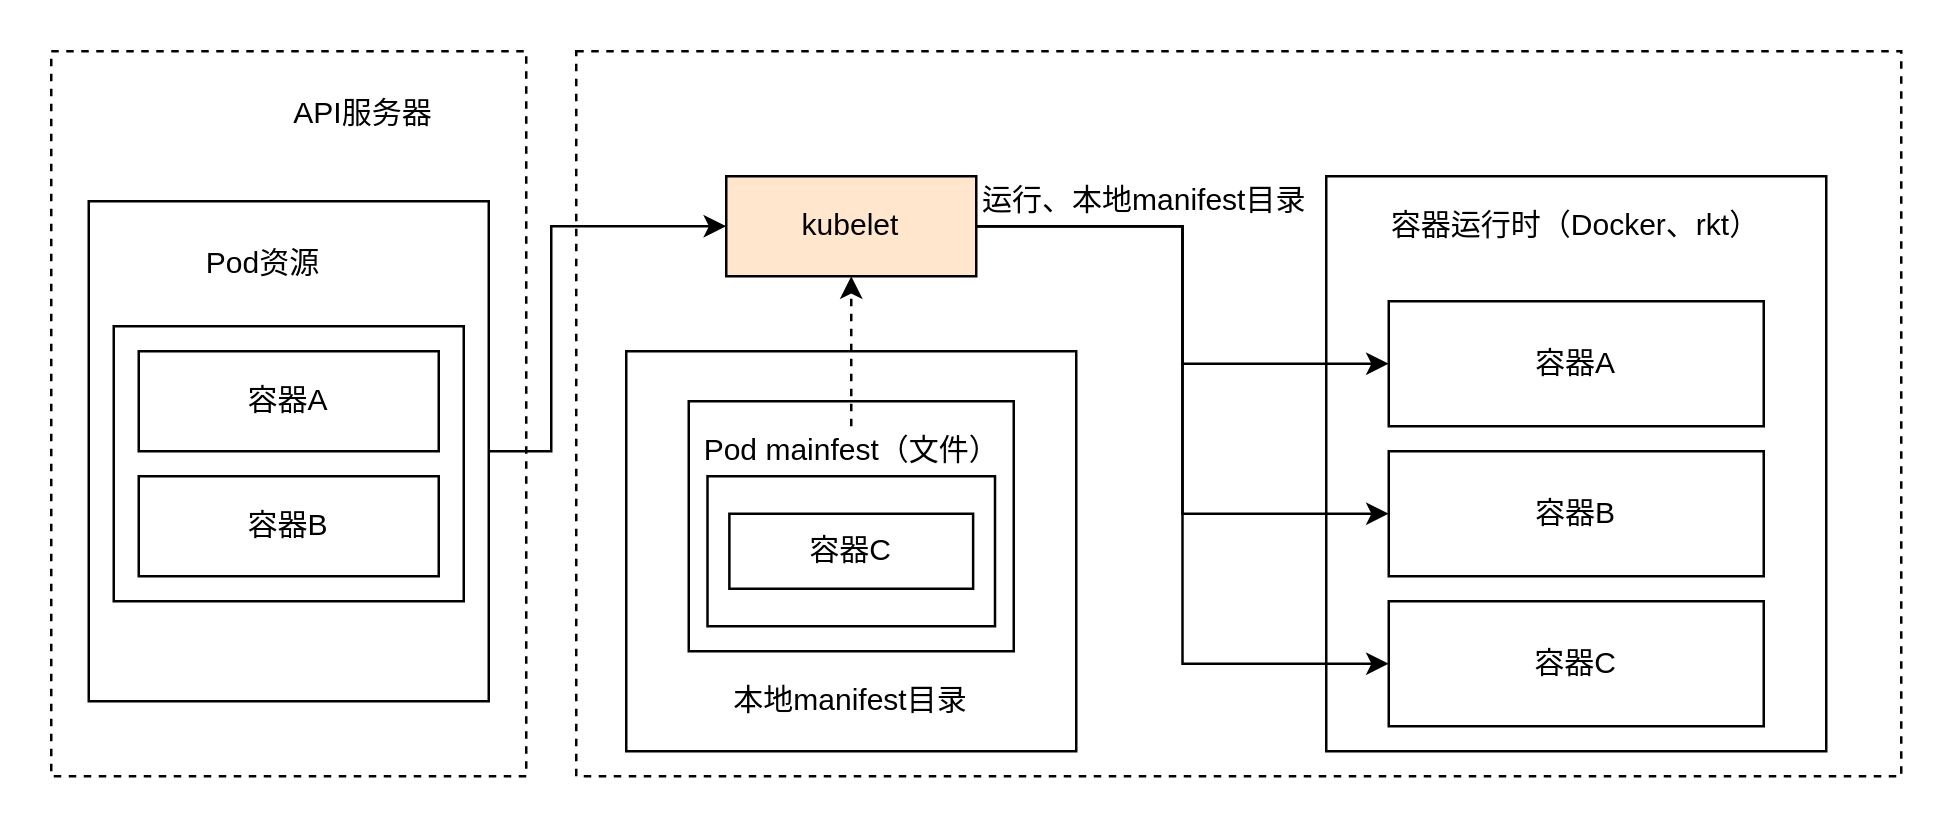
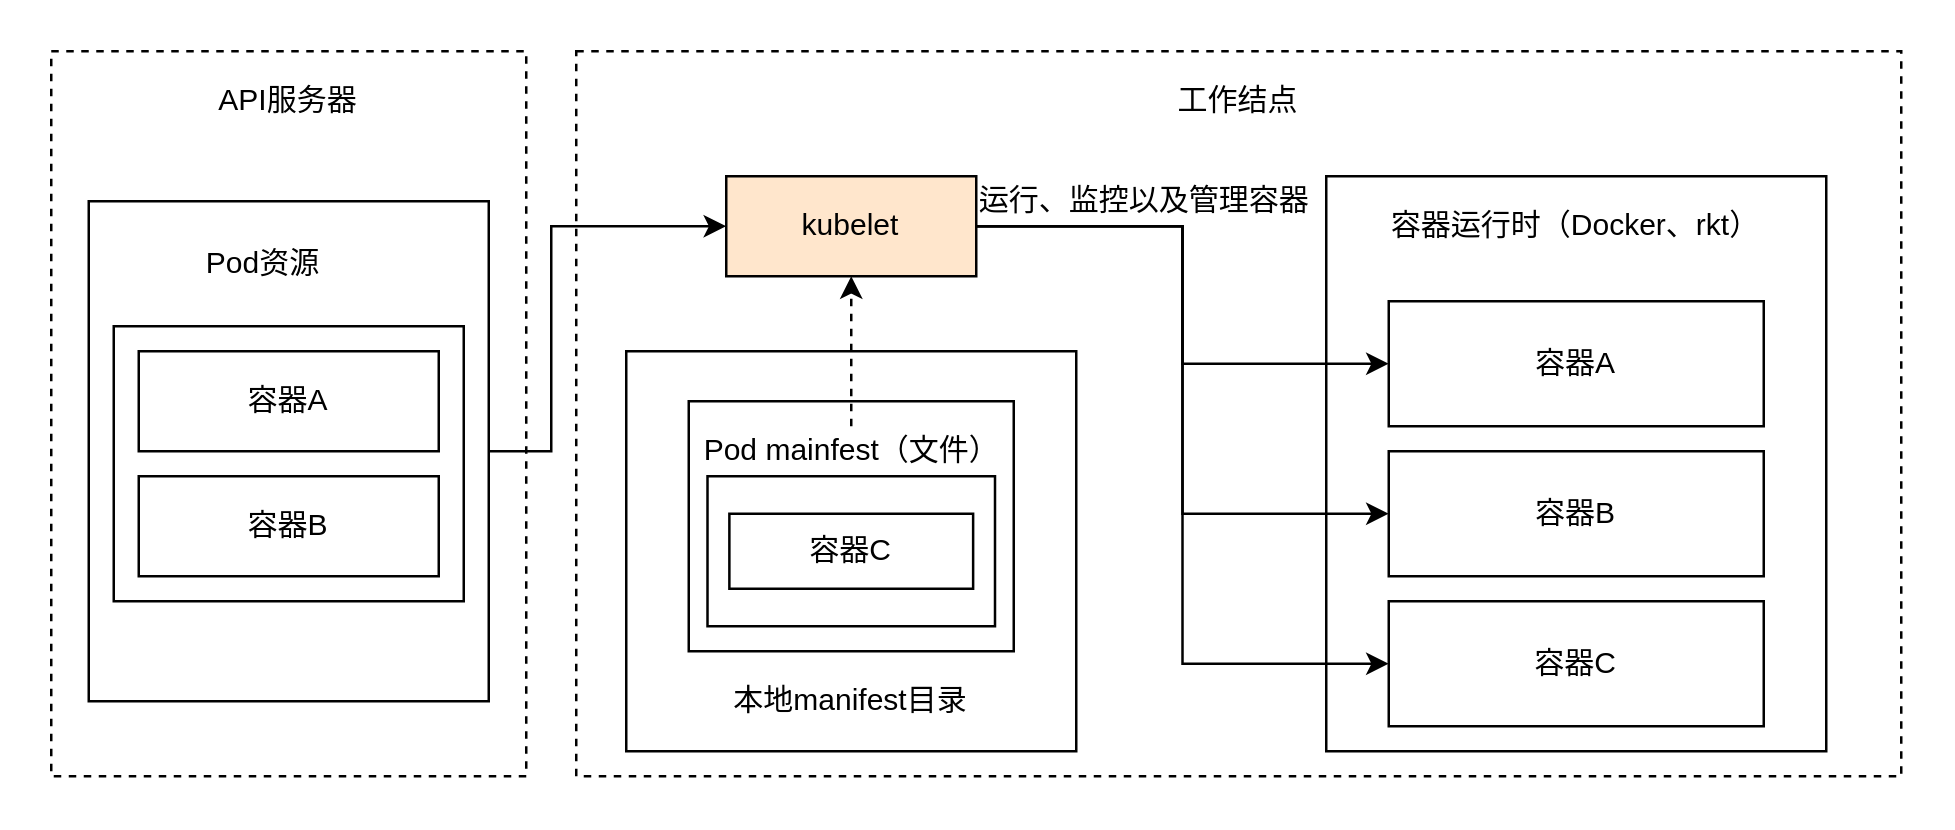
+ <mxCell id="12" value="工作结点" style="text;html=1;strokeColor=none;fillColor=none;align=center;verticalAlign=middle;whiteSpace=wrap;rounded=0;" vertex="1" parent="1"><mxGeometry x="455" y="30" width="80" height="20" as="geometry" /></mxCell>
- <mxCell id="11" value="API服务器" style="text;html=1;strokeColor=none;fillColor=none;align=center;verticalAlign=middle;whiteSpace=wrap;rounded=0;" vertex="1" parent="1"><mxGeometry x="105" y="35" width="80" height="20" as="geometry" /></mxCell>
+ <mxCell id="11" value="API服务器" style="text;html=1;strokeColor=none;fillColor=none;align=center;verticalAlign=middle;whiteSpace=wrap;rounded=0;" vertex="1" parent="1"><mxGeometry x="75" y="30" width="80" height="20" as="geometry" /></mxCell>
- <mxCell id="28" value="运行、本地manifest目录" style="text;html=1;strokeColor=none;fillColor=none;align=center;verticalAlign=middle;whiteSpace=wrap;rounded=0;" vertex="1" parent="1"><mxGeometry x="375" y="70" width="165" height="20" as="geometry" /></mxCell>
+ <mxCell id="28" value="运行、监控以及管理容器" style="text;html=1;strokeColor=none;fillColor=none;align=center;verticalAlign=middle;whiteSpace=wrap;rounded=0;" vertex="1" parent="1"><mxGeometry x="375" y="70" width="165" height="20" as="geometry" /></mxCell>
